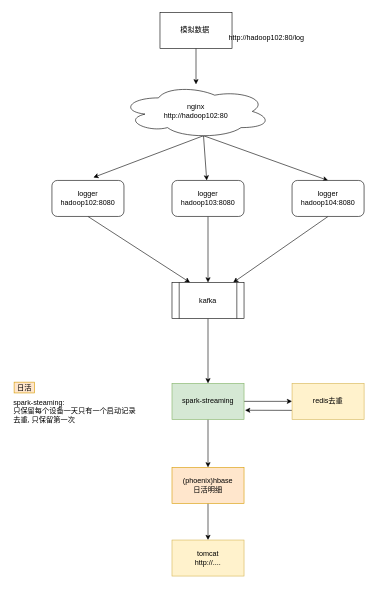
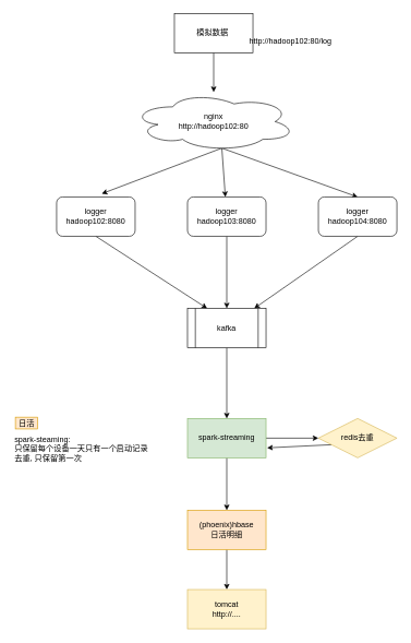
- <mxCell id="22" value="redis去重" style="rounded=0;whiteSpace=wrap;html=1;fillColor=#fff2cc;strokeColor=#d6b656;" parent="1" vertex="1"><mxGeometry x="486" y="638" width="120" height="60" as="geometry" /></mxCell>
+ <mxCell id="22" value="redis去重" style="rhombus;whiteSpace=wrap;html=1;fillColor=#fff2cc;strokeColor=#d6b656;" parent="1" vertex="1"><mxGeometry x="486" y="638" width="120" height="60" as="geometry" /></mxCell>
